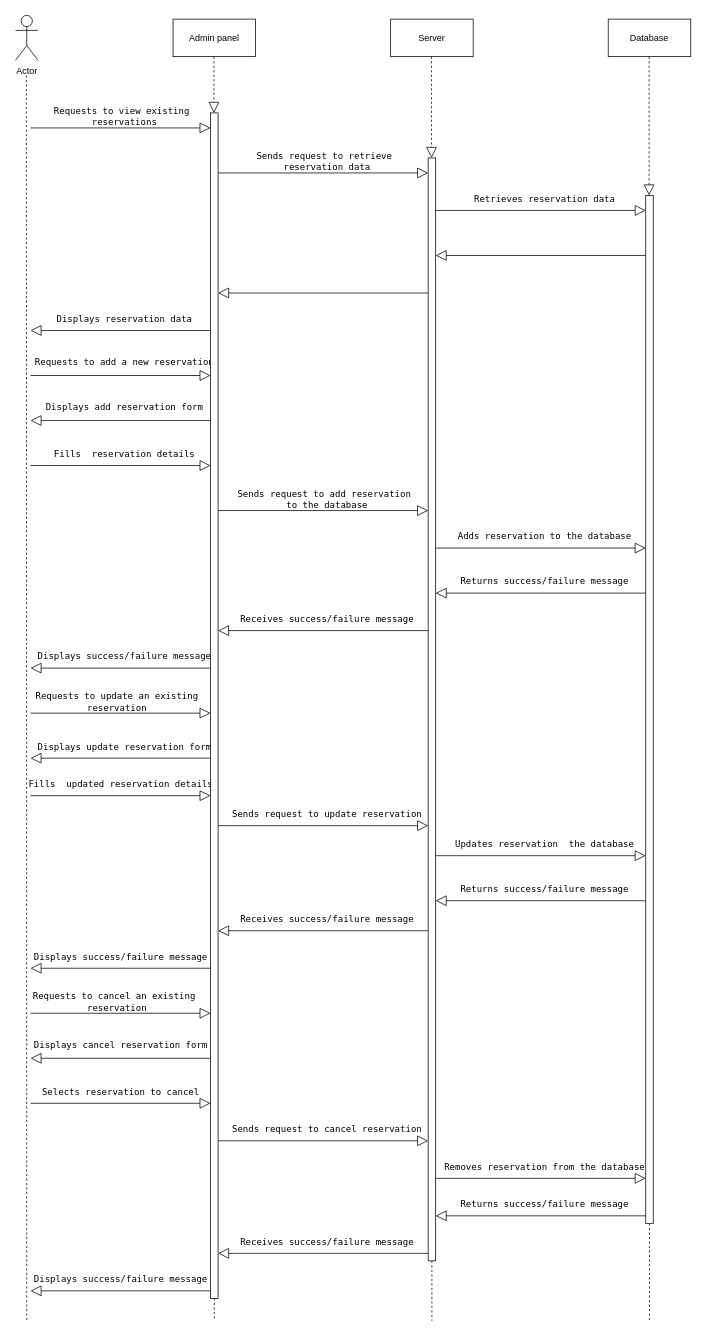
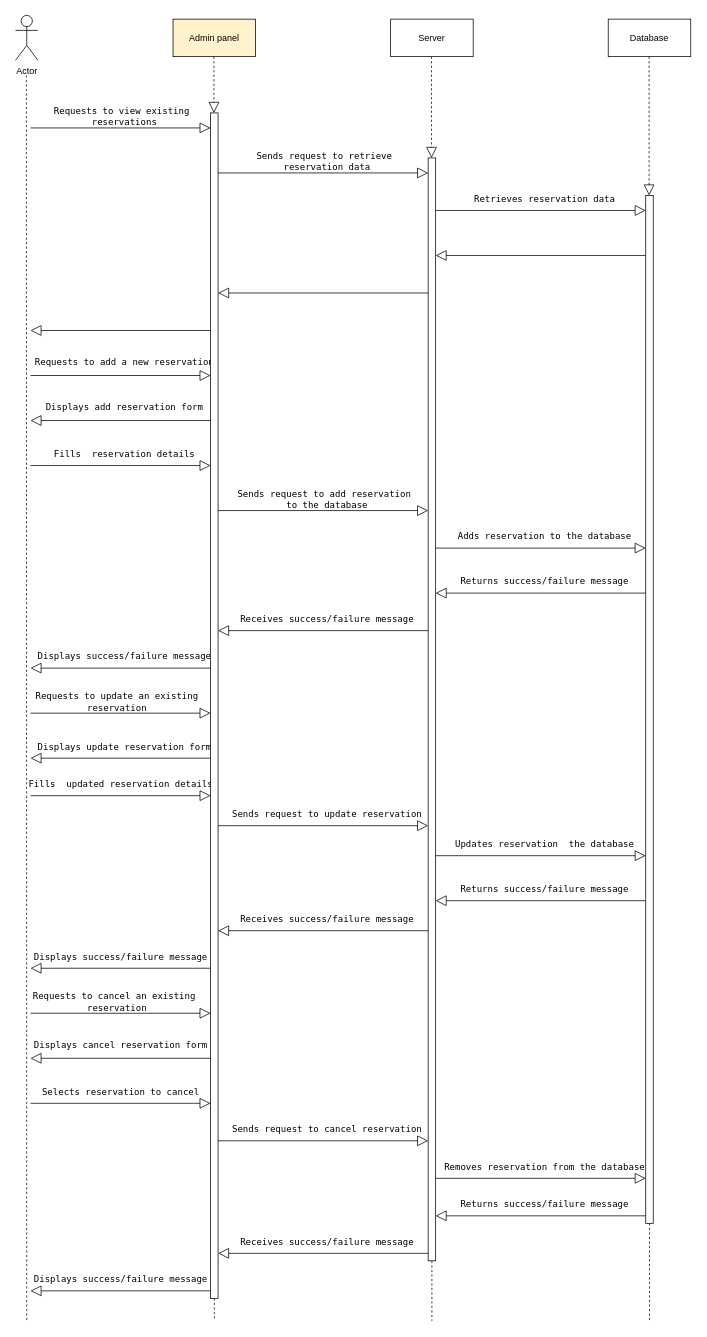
- <mxCell id="3" value="Admin panel" style="html=1;whiteSpace=wrap;" vertex="1" parent="1"><mxGeometry x="230" y="25" width="110" height="50" as="geometry" /></mxCell>
+ <mxCell id="3" value="Admin panel" style="html=1;whiteSpace=wrap;fillColor=#fff2cc;" vertex="1" parent="1"><mxGeometry x="230" y="25" width="110" height="50" as="geometry" /></mxCell>
- <mxCell id="13" value="&lt;pre&gt;&lt;code class=&quot;!whitespace-pre hljs language-shell&quot;&gt;Displays reservation data&lt;/code&gt;&lt;/pre&gt;" style="text;html=1;align=center;verticalAlign=middle;resizable=0;points=[];autosize=1;strokeColor=none;fillColor=none;" vertex="1" parent="1"><mxGeometry x="65" y="400" width="200" height="50" as="geometry" /></mxCell>
